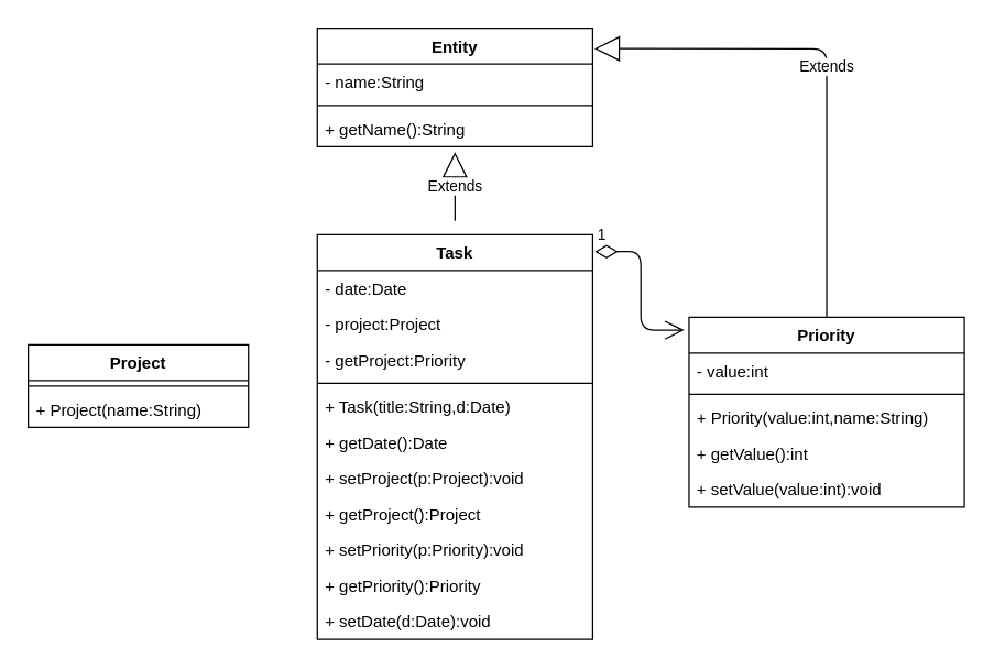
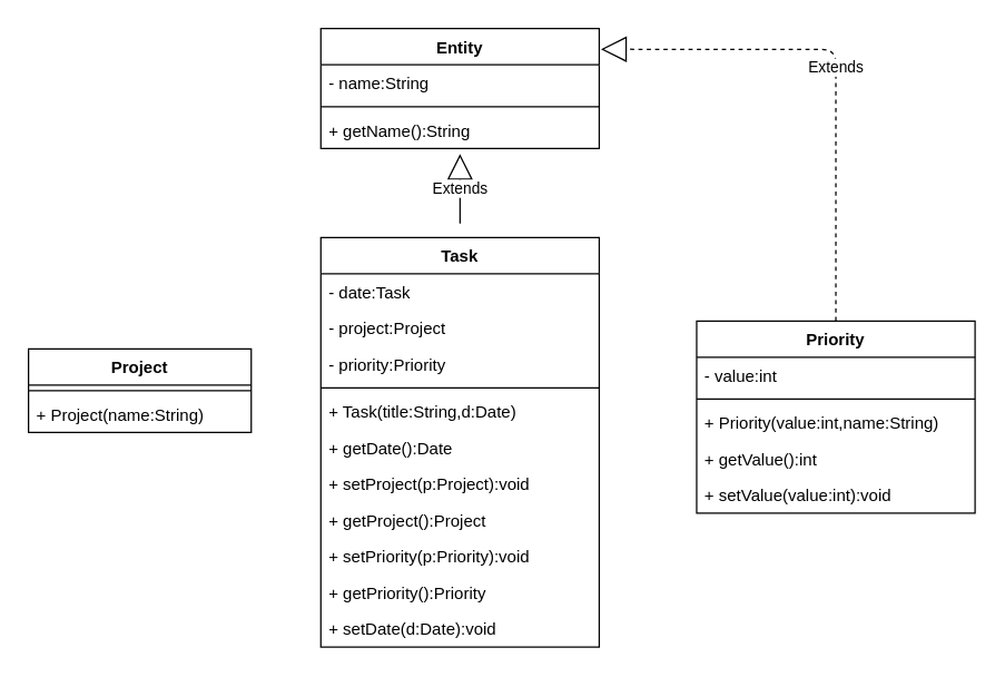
- <mxCell id="28" value="Extends" style="endArrow=block;endSize=16;endFill=0;html=1;exitX=0.5;exitY=0;exitDx=0;exitDy=0;entryX=1.006;entryY=0.172;entryDx=0;entryDy=0;entryPerimeter=0;" parent="1" source="15" target="24" edge="1"><mxGeometry width="160" relative="1" as="geometry"><mxPoint x="410" y="200" as="sourcePoint" /><mxPoint x="450" y="63" as="targetPoint" /><Array as="points"><mxPoint x="600" y="35" /></Array></mxGeometry></mxCell>
+ <mxCell id="28" value="Extends" style="endArrow=block;endSize=16;endFill=0;html=1;exitX=0.5;exitY=0;exitDx=0;exitDy=0;entryX=1.006;entryY=0.172;entryDx=0;entryDy=0;entryPerimeter=0;dashed=1;" parent="1" source="15" target="24" edge="1"><mxGeometry width="160" relative="1" as="geometry"><mxPoint x="410" y="200" as="sourcePoint" /><mxPoint x="450" y="63" as="targetPoint" /><Array as="points"><mxPoint x="600" y="35" /></Array></mxGeometry></mxCell>
- <mxCell id="3" value="- date:Date" style="text;strokeColor=none;fillColor=none;align=left;verticalAlign=top;spacingLeft=4;spacingRight=4;overflow=hidden;rotatable=0;points=[[0,0.5],[1,0.5]];portConstraint=eastwest;" parent="2" vertex="1"><mxGeometry y="26" width="200" height="26" as="geometry" /></mxCell>
+ <mxCell id="3" value="- date:Task" style="text;strokeColor=none;fillColor=none;align=left;verticalAlign=top;spacingLeft=4;spacingRight=4;overflow=hidden;rotatable=0;points=[[0,0.5],[1,0.5]];portConstraint=eastwest;" parent="2" vertex="1"><mxGeometry y="26" width="200" height="26" as="geometry" /></mxCell>
- <mxCell id="14" value="1" style="endArrow=open;html=1;endSize=12;startArrow=diamondThin;startSize=14;startFill=0;edgeStyle=orthogonalEdgeStyle;align=left;verticalAlign=bottom;exitX=1.008;exitY=0.042;exitDx=0;exitDy=0;exitPerimeter=0;entryX=-0.017;entryY=0.068;entryDx=0;entryDy=0;entryPerimeter=0;" parent="1" source="2" target="15" edge="1"><mxGeometry x="-1" y="3" relative="1" as="geometry"><mxPoint x="250" y="390" as="sourcePoint" /><mxPoint x="410" y="390" as="targetPoint" /></mxGeometry></mxCell>
- <mxCell id="5" value="- getProject:Priority" style="text;strokeColor=none;fillColor=none;align=left;verticalAlign=top;spacingLeft=4;spacingRight=4;overflow=hidden;rotatable=0;points=[[0,0.5],[1,0.5]];portConstraint=eastwest;" parent="2" vertex="1"><mxGeometry y="78" width="200" height="26" as="geometry" /></mxCell>
+ <mxCell id="5" value="- priority:Priority" style="text;strokeColor=none;fillColor=none;align=left;verticalAlign=top;spacingLeft=4;spacingRight=4;overflow=hidden;rotatable=0;points=[[0,0.5],[1,0.5]];portConstraint=eastwest;" parent="2" vertex="1"><mxGeometry y="78" width="200" height="26" as="geometry" /></mxCell>
